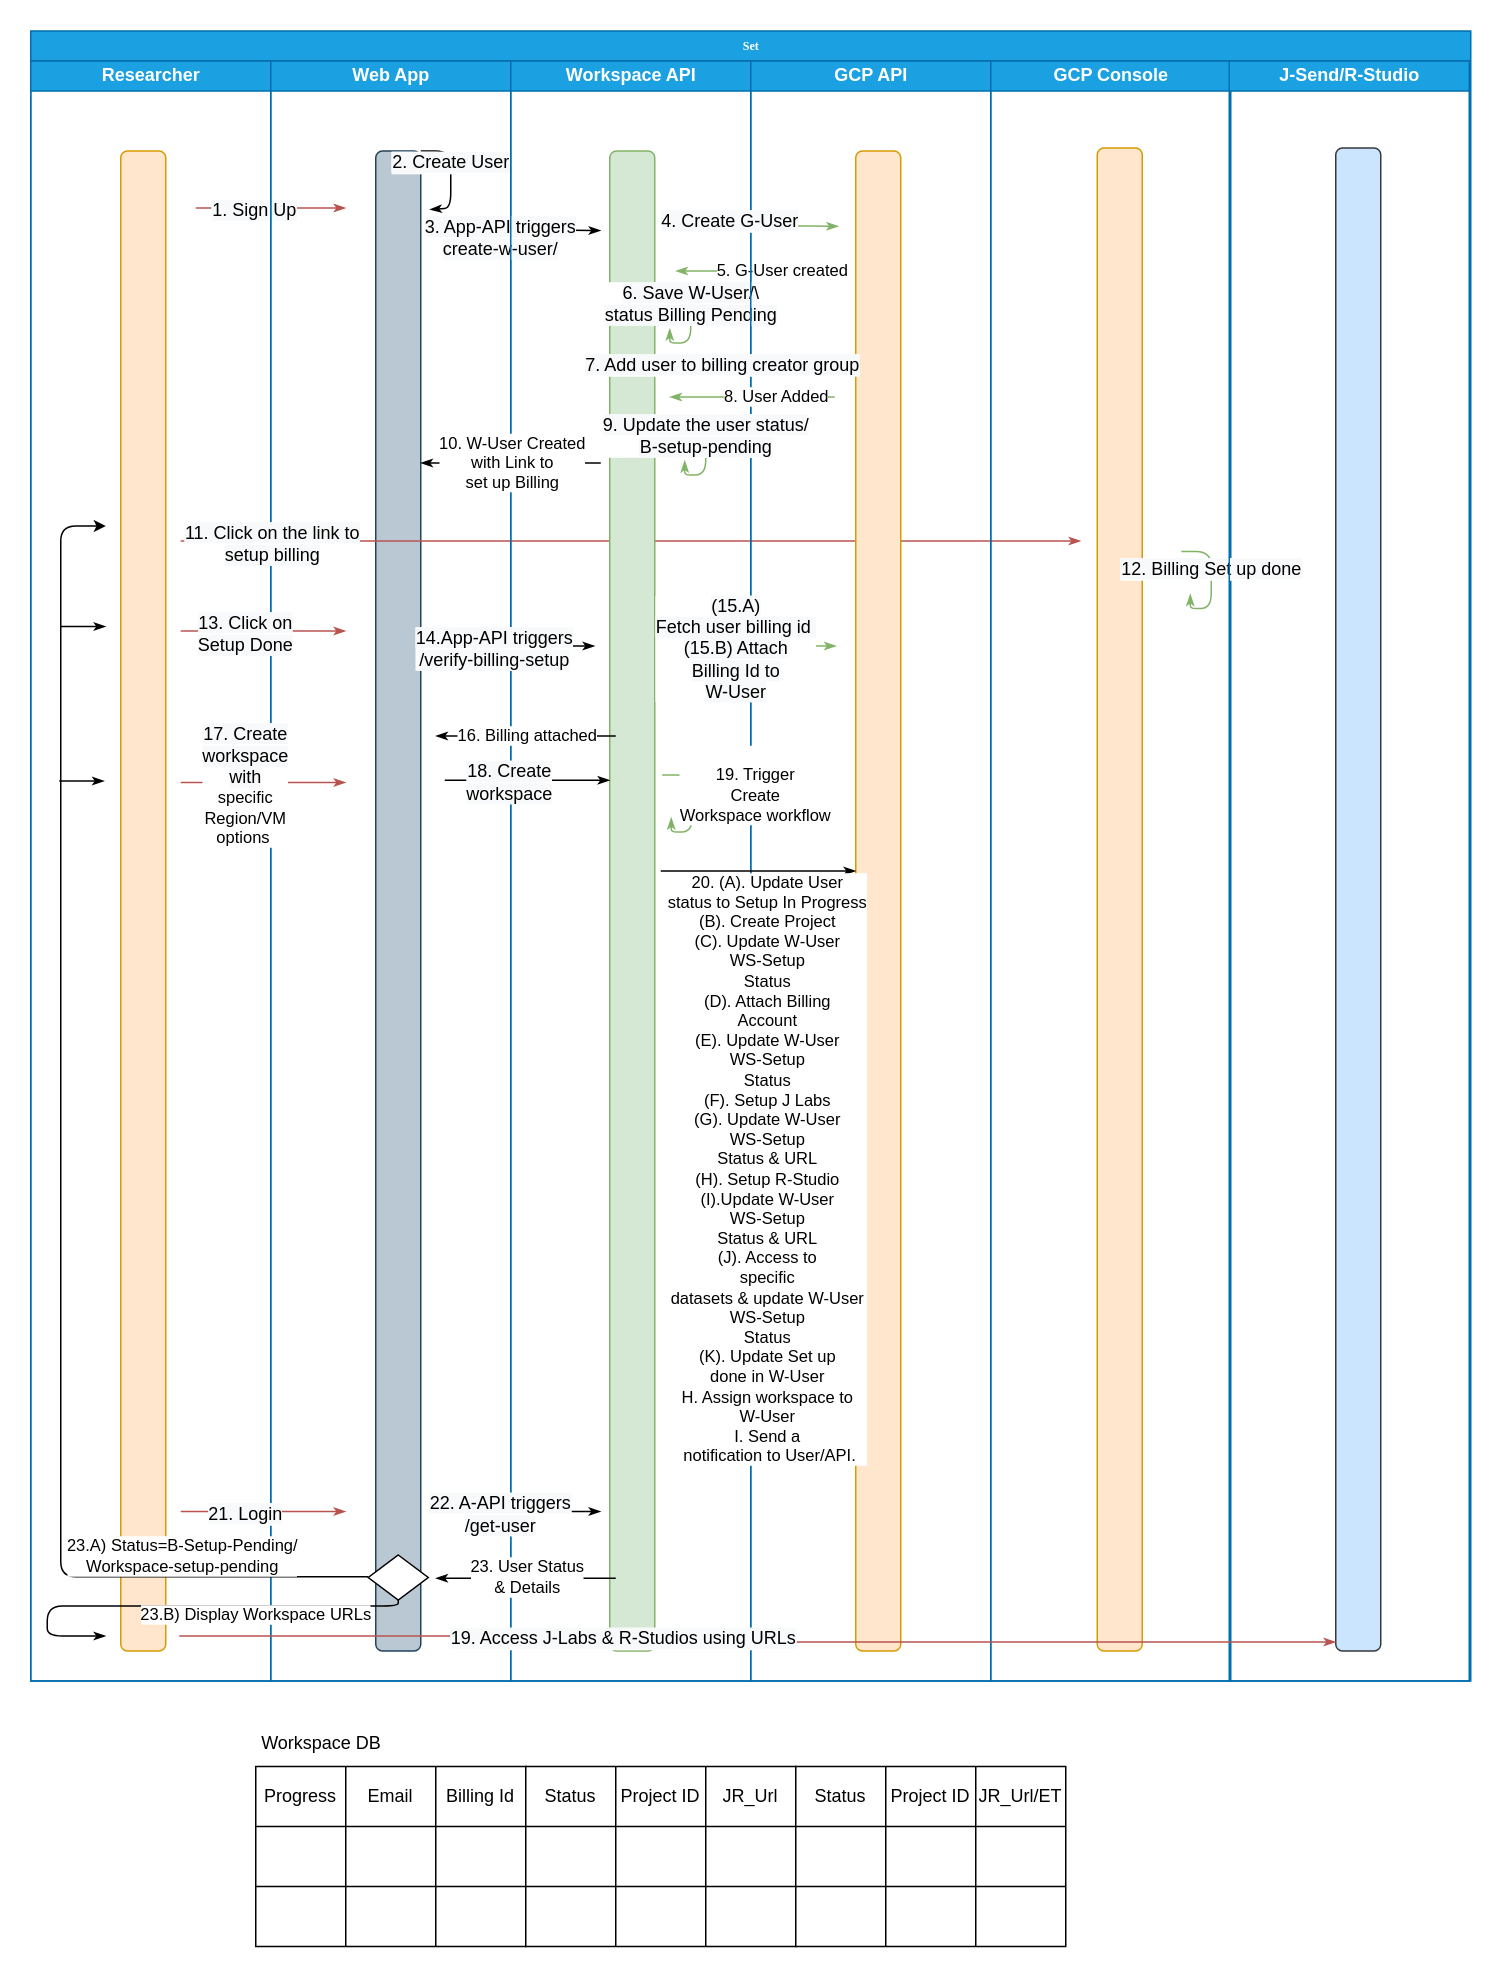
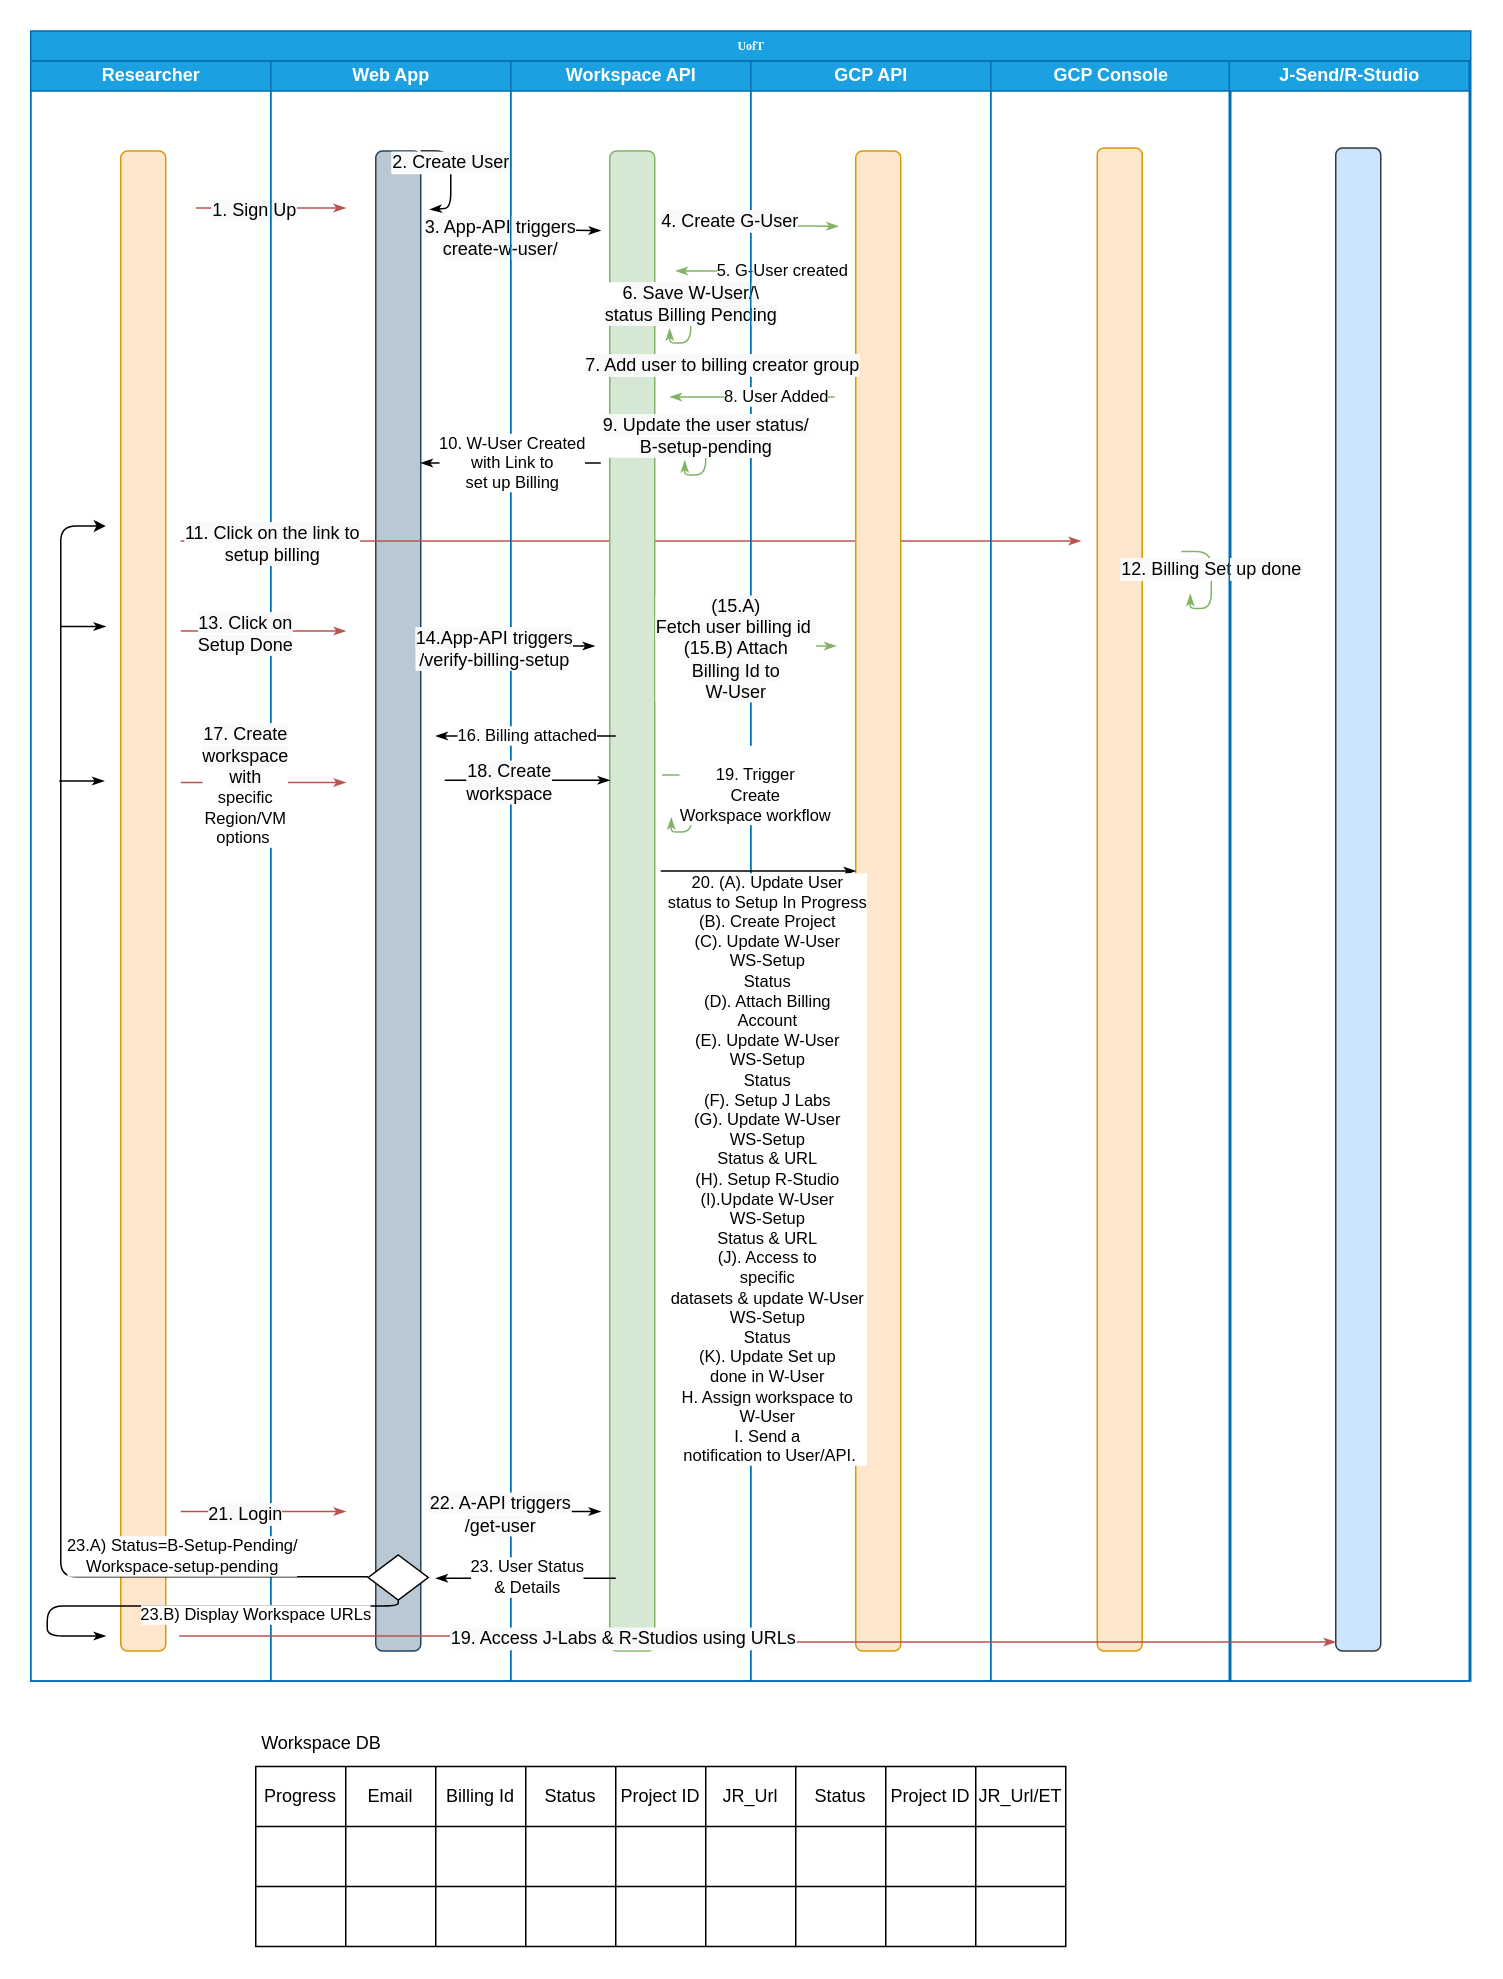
- <mxCell id="2" value="Set" style="swimlane;html=1;childLayout=stackLayout;startSize=20;rounded=0;shadow=0;labelBackgroundColor=none;strokeWidth=1;fontFamily=Verdana;fontSize=8;align=center;fillColor=#1ba1e2;fontColor=#ffffff;strokeColor=#006EAF;" parent="1" vertex="1"><mxGeometry x="20" y="20" width="960" height="1100" as="geometry" /></mxCell>
+ <mxCell id="2" value="UofT" style="swimlane;html=1;childLayout=stackLayout;startSize=20;rounded=0;shadow=0;labelBackgroundColor=none;strokeWidth=1;fontFamily=Verdana;fontSize=8;align=center;fillColor=#1ba1e2;fontColor=#ffffff;strokeColor=#006EAF;" parent="1" vertex="1"><mxGeometry x="20" y="20" width="960" height="1100" as="geometry" /></mxCell>
